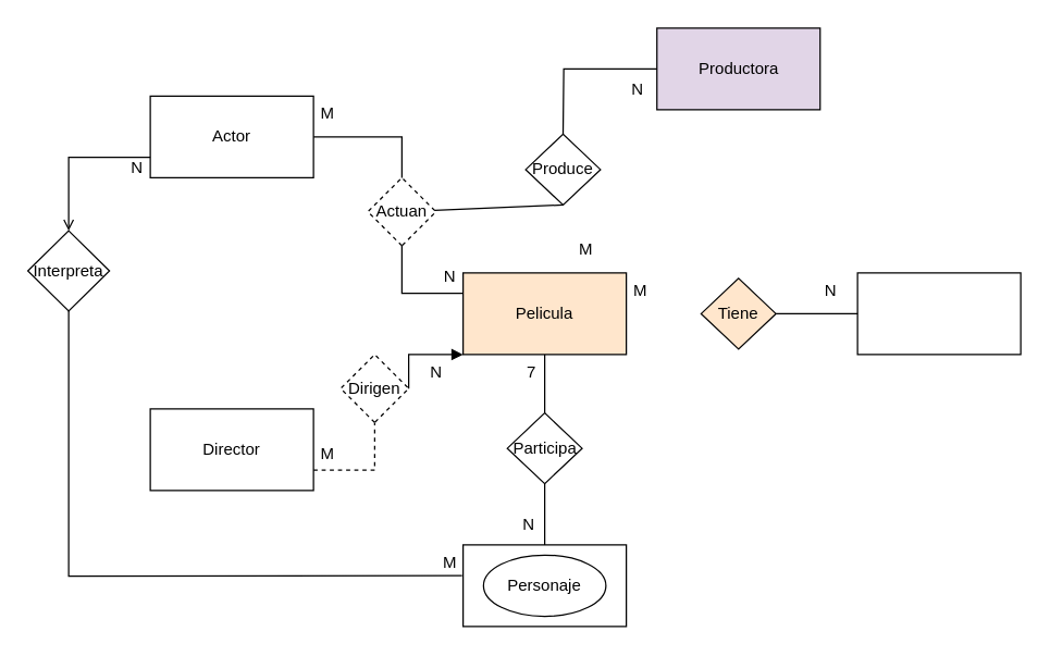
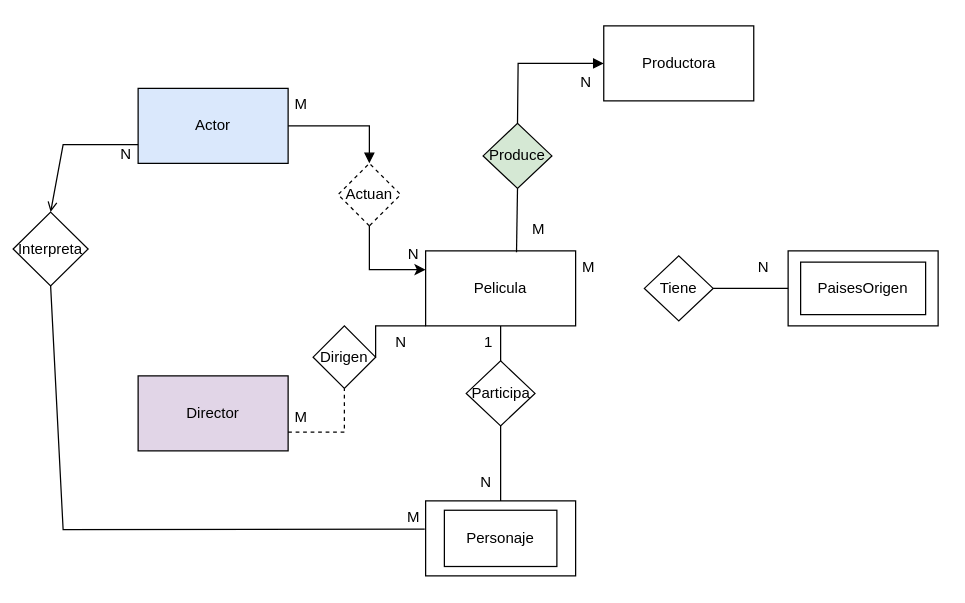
- <mxCell id="25" value="" style="endArrow=none;html=1;rounded=0;exitX=0.5;exitY=1;exitDx=0;exitDy=0;entryX=0;entryY=0.5;entryDx=0;entryDy=0;" edge="1" parent="1" source="23" target="7"><mxGeometry width="50" height="50" relative="1" as="geometry"><mxPoint x="455" y="110" as="sourcePoint" /><mxPoint x="515" y="110" as="targetPoint" /><Array as="points"><mxPoint x="414" y="50" /></Array></mxGeometry></mxCell>
+ <mxCell id="25" value="" style="endArrow=block;html=1;rounded=0;exitX=0.5;exitY=1;exitDx=0;exitDy=0;entryX=0;entryY=0.5;entryDx=0;entryDy=0;" edge="1" parent="1" source="23" target="7"><mxGeometry width="50" height="50" relative="1" as="geometry"><mxPoint x="455" y="110" as="sourcePoint" /><mxPoint x="515" y="110" as="targetPoint" /><Array as="points"><mxPoint x="414" y="50" /></Array></mxGeometry></mxCell>
- <mxCell id="7" value="Productora" style="rounded=0;whiteSpace=wrap;html=1;fillColor=#e1d5e7;" vertex="1" parent="1"><mxGeometry x="482.5" y="20" width="120" height="60" as="geometry" /></mxCell>
+ <mxCell id="7" value="Productora" style="rounded=0;whiteSpace=wrap;html=1;" vertex="1" parent="1"><mxGeometry x="482.5" y="20" width="120" height="60" as="geometry" /></mxCell>
- <mxCell id="2" value="Actor" style="rounded=0;whiteSpace=wrap;html=1;" vertex="1" parent="1"><mxGeometry x="110" y="70" width="120" height="60" as="geometry" /></mxCell>
+ <mxCell id="2" value="Actor" style="rounded=0;whiteSpace=wrap;html=1;fillColor=#dae8fc;" vertex="1" parent="1"><mxGeometry x="110" y="70" width="120" height="60" as="geometry" /></mxCell>
- <mxCell id="14" value="" style="endArrow=none;html=1;rounded=0;exitX=1;exitY=0.5;exitDx=0;exitDy=0;entryX=0.5;entryY=1;entryDx=0;entryDy=0;" edge="1" parent="1" source="2" target="8"><mxGeometry width="50" height="50" relative="1" as="geometry"><mxPoint x="250" y="140" as="sourcePoint" /><mxPoint x="300" y="90" as="targetPoint" /><Array as="points"><mxPoint x="295" y="100" /></Array></mxGeometry></mxCell>
+ <mxCell id="14" value="" style="endArrow=block;html=1;rounded=0;exitX=1;exitY=0.5;exitDx=0;exitDy=0;entryX=0.5;entryY=1;entryDx=0;entryDy=0;" edge="1" parent="1" source="2" target="8"><mxGeometry width="50" height="50" relative="1" as="geometry"><mxPoint x="250" y="140" as="sourcePoint" /><mxPoint x="300" y="90" as="targetPoint" /><Array as="points"><mxPoint x="295" y="100" /></Array></mxGeometry></mxCell>
- <mxCell id="23" value="Produce" style="rhombus;whiteSpace=wrap;html=1;direction=west;" vertex="1" parent="1"><mxGeometry x="386" y="98" width="55" height="52" as="geometry" /></mxCell>
+ <mxCell id="23" value="Produce" style="rhombus;whiteSpace=wrap;html=1;direction=west;fillColor=#d5e8d4;" vertex="1" parent="1"><mxGeometry x="386" y="98" width="55" height="52" as="geometry" /></mxCell>
- <mxCell id="26" value="" style="endArrow=none;html=1;rounded=0;exitX=0.5;exitY=0;exitDx=0;exitDy=0;" edge="1" parent="1" source="23" target="8"><mxGeometry width="50" height="50" relative="1" as="geometry"><mxPoint x="600" y="260" as="sourcePoint" /><mxPoint x="660" y="260" as="targetPoint" /></mxGeometry></mxCell>
+ <mxCell id="26" value="" style="endArrow=none;html=1;rounded=0;exitX=0.5;exitY=0;exitDx=0;exitDy=0;entryX=0.606;entryY=0.017;entryDx=0;entryDy=0;entryPerimeter=0;" edge="1" parent="1" source="23" target="4"><mxGeometry width="50" height="50" relative="1" as="geometry"><mxPoint x="600" y="260" as="sourcePoint" /><mxPoint x="660" y="260" as="targetPoint" /></mxGeometry></mxCell>
- <mxCell id="34" value="Interpreta" style="rhombus;whiteSpace=wrap;html=1;" vertex="1" parent="1"><mxGeometry x="20" y="169" width="60" height="59" as="geometry" /></mxCell>
+ <mxCell id="34" value="Interpreta" style="rhombus;whiteSpace=wrap;html=1;" vertex="1" parent="1"><mxGeometry x="10" y="169" width="60" height="59" as="geometry" /></mxCell>
- <mxCell id="15" value="" style="endArrow=none;html=1;rounded=0;exitX=0.5;exitY=0;exitDx=0;exitDy=0;entryX=0;entryY=0.25;entryDx=0;entryDy=0;" edge="1" parent="1" source="8" target="4"><mxGeometry width="50" height="50" relative="1" as="geometry"><mxPoint x="240" y="110" as="sourcePoint" /><mxPoint x="305" y="140" as="targetPoint" /><Array as="points"><mxPoint x="295" y="215" /></Array></mxGeometry></mxCell>
+ <mxCell id="15" value="" style="endArrow=classic;html=1;rounded=0;exitX=0.5;exitY=0;exitDx=0;exitDy=0;entryX=0;entryY=0.25;entryDx=0;entryDy=0;" edge="1" parent="1" source="8" target="4"><mxGeometry width="50" height="50" relative="1" as="geometry"><mxPoint x="240" y="110" as="sourcePoint" /><mxPoint x="305" y="140" as="targetPoint" /><Array as="points"><mxPoint x="295" y="215" /></Array></mxGeometry></mxCell>
- <mxCell id="4" value="Pelicula" style="rounded=0;whiteSpace=wrap;html=1;fillColor=#ffe6cc;" vertex="1" parent="1"><mxGeometry x="340" y="200" width="120" height="60" as="geometry" /></mxCell>
+ <mxCell id="4" value="Pelicula" style="rounded=0;whiteSpace=wrap;html=1;" vertex="1" parent="1"><mxGeometry x="340" y="200" width="120" height="60" as="geometry" /></mxCell>
- <mxCell id="21" value="Tiene" style="rhombus;whiteSpace=wrap;html=1;direction=west;fillColor=#ffe6cc;" vertex="1" parent="1"><mxGeometry x="515" y="204" width="55" height="52" as="geometry" /></mxCell>
+ <mxCell id="21" value="Tiene" style="rhombus;whiteSpace=wrap;html=1;direction=west;" vertex="1" parent="1"><mxGeometry x="515" y="204" width="55" height="52" as="geometry" /></mxCell>
+ <mxCell id="22" value="PaisesOrigen" style="rounded=0;whiteSpace=wrap;html=1;" vertex="1" parent="1"><mxGeometry x="640" y="209" width="100" height="42" as="geometry" /></mxCell>
- <mxCell id="13" value="" style="endArrow=block;html=1;rounded=0;exitX=0;exitY=0.5;exitDx=0;exitDy=0;entryX=0;entryY=1;entryDx=0;entryDy=0;" edge="1" parent="1" source="9" target="4"><mxGeometry width="50" height="50" relative="1" as="geometry"><mxPoint x="240" y="355" as="sourcePoint" /><mxPoint x="285" y="320" as="targetPoint" /><Array as="points"><mxPoint x="300" y="260" /></Array></mxGeometry></mxCell>
+ <mxCell id="13" value="" style="endArrow=none;html=1;rounded=0;exitX=0;exitY=0.5;exitDx=0;exitDy=0;entryX=0;entryY=1;entryDx=0;entryDy=0;" edge="1" parent="1" source="9" target="4"><mxGeometry width="50" height="50" relative="1" as="geometry"><mxPoint x="240" y="355" as="sourcePoint" /><mxPoint x="285" y="320" as="targetPoint" /><Array as="points"><mxPoint x="300" y="260" /></Array></mxGeometry></mxCell>
- <mxCell id="28" value="7" style="text;html=1;align=center;verticalAlign=middle;resizable=0;points=[];autosize=1;strokeColor=none;fillColor=none;" vertex="1" parent="1"><mxGeometry x="375" y="258" width="30" height="30" as="geometry" /></mxCell>
+ <mxCell id="28" value="1" style="text;html=1;align=center;verticalAlign=middle;resizable=0;points=[];autosize=1;strokeColor=none;fillColor=none;" vertex="1" parent="1"><mxGeometry x="375" y="258" width="30" height="30" as="geometry" /></mxCell>
- <mxCell id="9" value="Dirigen" style="rhombus;whiteSpace=wrap;html=1;direction=west;dashed=1;" vertex="1" parent="1"><mxGeometry x="250" y="260" width="50" height="50" as="geometry" /></mxCell>
+ <mxCell id="9" value="Dirigen" style="rhombus;whiteSpace=wrap;html=1;direction=west;" vertex="1" parent="1"><mxGeometry x="250" y="260" width="50" height="50" as="geometry" /></mxCell>
- <mxCell id="20" value="Participa" style="rhombus;whiteSpace=wrap;html=1;direction=west;" vertex="1" parent="1"><mxGeometry x="372.5" y="303" width="55" height="52" as="geometry" /></mxCell>
+ <mxCell id="20" value="Participa" style="rhombus;whiteSpace=wrap;html=1;direction=west;" vertex="1" parent="1"><mxGeometry x="372.5" y="288" width="55" height="52" as="geometry" /></mxCell>
- <mxCell id="3" value="Director" style="rounded=0;whiteSpace=wrap;html=1;" vertex="1" parent="1"><mxGeometry x="110" y="300" width="120" height="60" as="geometry" /></mxCell>
+ <mxCell id="3" value="Director" style="rounded=0;whiteSpace=wrap;html=1;fillColor=#e1d5e7;" vertex="1" parent="1"><mxGeometry x="110" y="300" width="120" height="60" as="geometry" /></mxCell>
- <mxCell id="29" value="Personaje" style="ellipse;whiteSpace=wrap;html=1;" vertex="1" parent="1"><mxGeometry x="355" y="407.5" width="90" height="45" as="geometry" /></mxCell>
+ <mxCell id="29" value="Personaje" style="rounded=0;whiteSpace=wrap;html=1;" vertex="1" parent="1"><mxGeometry x="355" y="407.5" width="90" height="45" as="geometry" /></mxCell>
